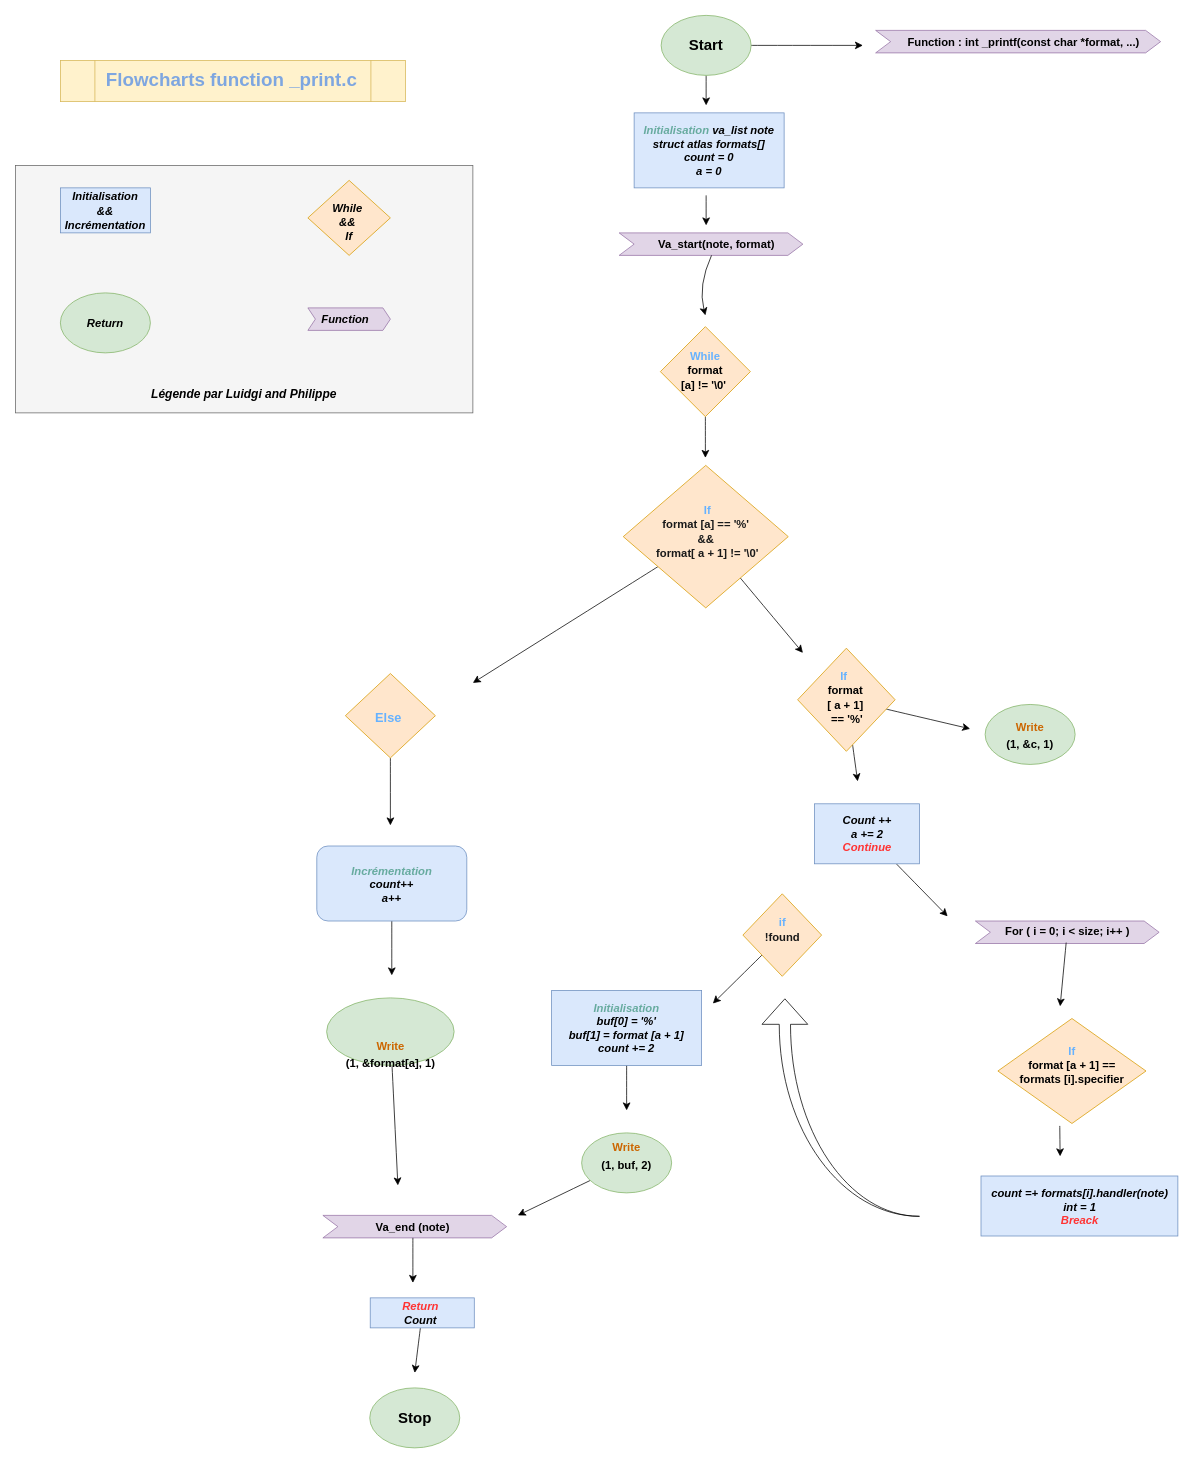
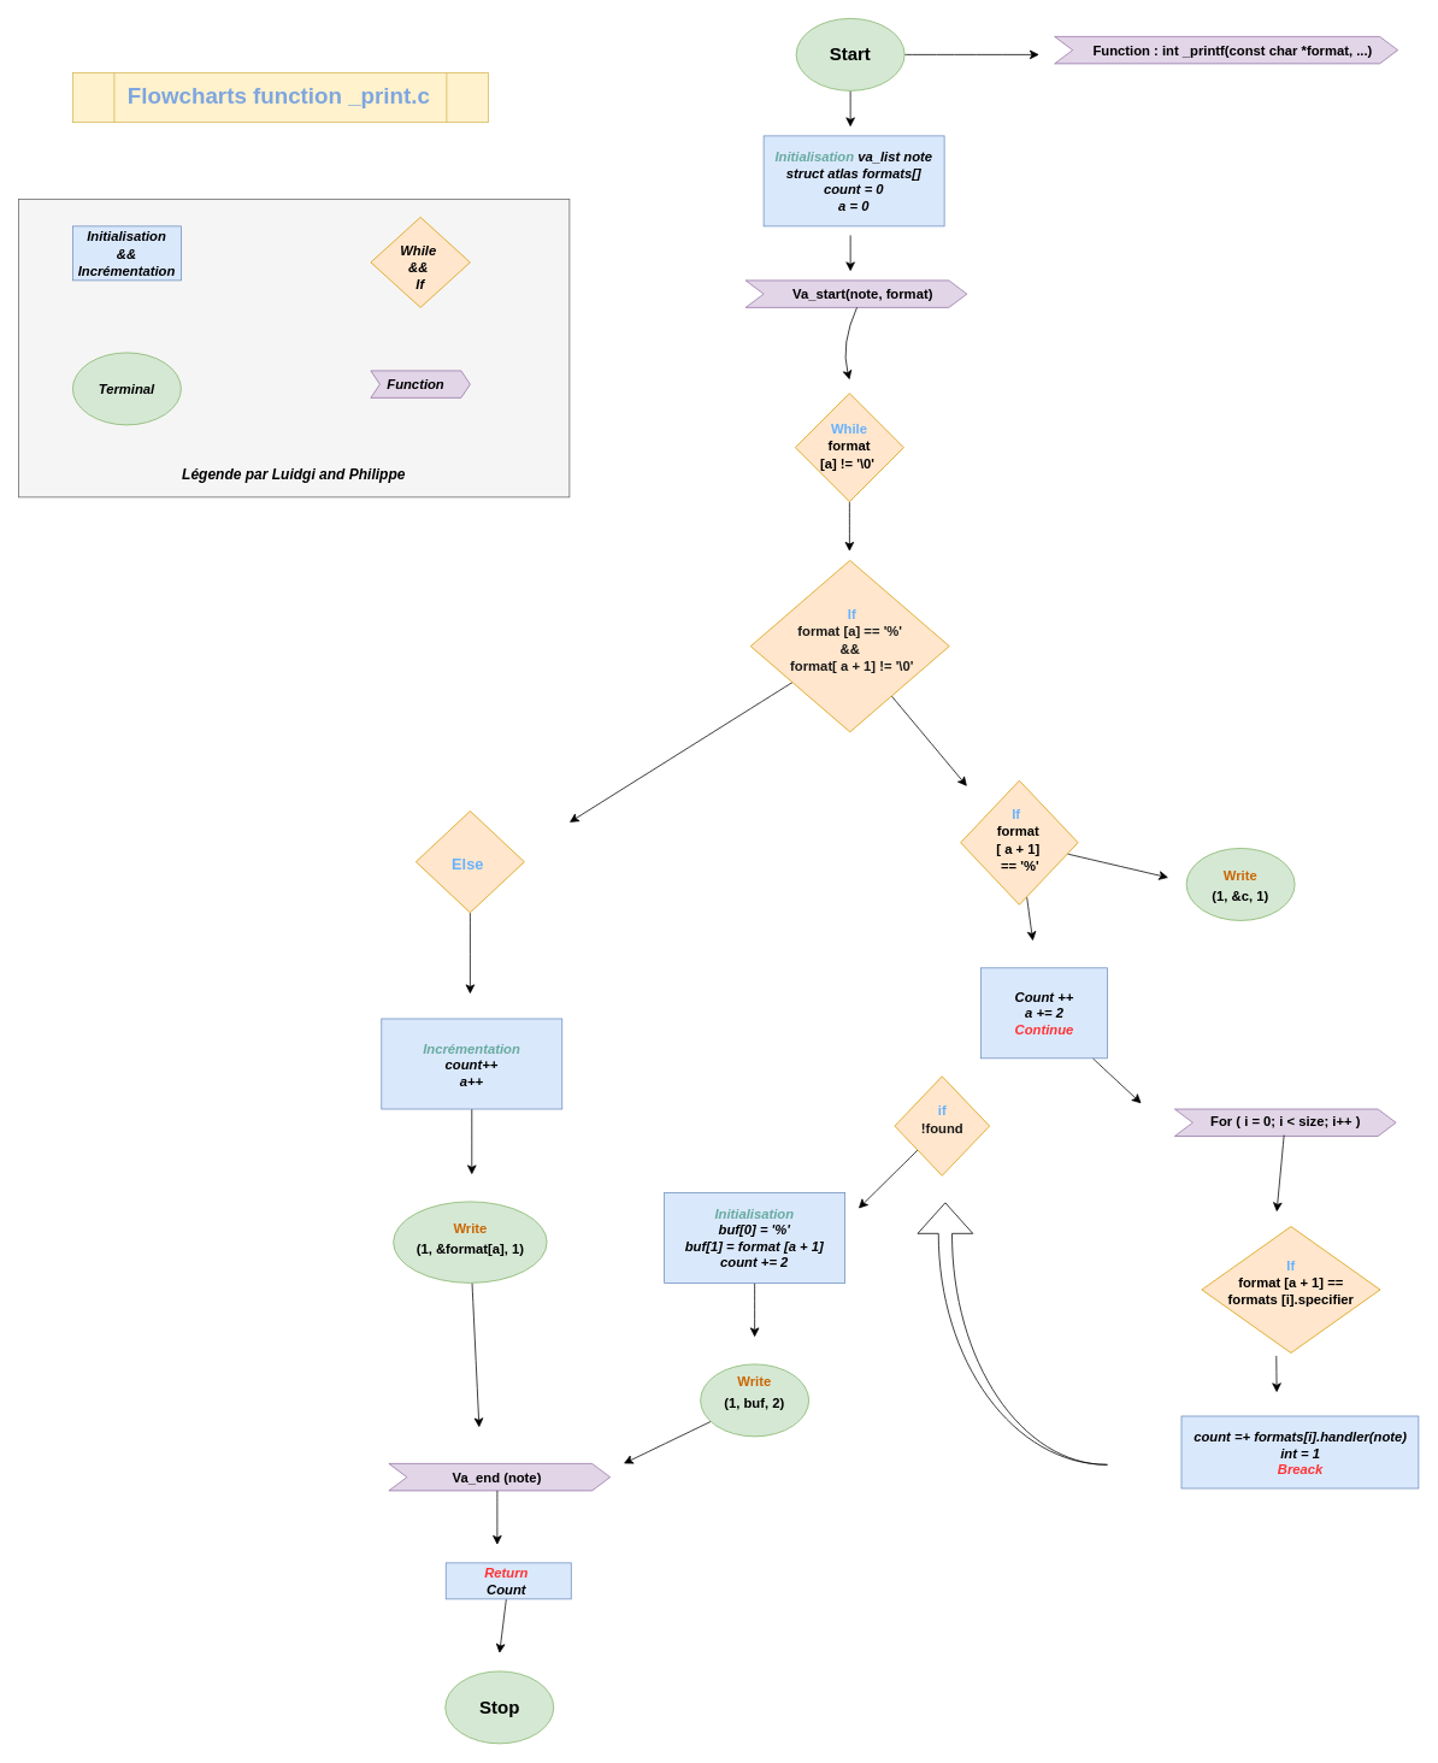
- <mxCell id="77" value="&lt;font style=&quot;font-size: 15px;&quot;&gt;&lt;b&gt;&lt;i&gt;Return&lt;/i&gt;&lt;/b&gt;&lt;/font&gt;" style="text;strokeColor=none;fillColor=none;html=1;align=center;verticalAlign=middle;whiteSpace=wrap;rounded=0;fontSize=16;" vertex="1" parent="1"><mxGeometry x="110" y="415" width="60" height="30" as="geometry" /></mxCell>
+ <mxCell id="77" value="&lt;font style=&quot;font-size: 15px;&quot;&gt;&lt;b&gt;&lt;i&gt;Terminal&lt;/i&gt;&lt;/b&gt;&lt;/font&gt;" style="text;strokeColor=none;fillColor=none;html=1;align=center;verticalAlign=middle;whiteSpace=wrap;rounded=0;fontSize=16;" vertex="1" parent="1"><mxGeometry x="110" y="415" width="60" height="30" as="geometry" /></mxCell>
- <mxCell id="29" value="&lt;span style=&quot;font-size: 15px;&quot;&gt;&lt;b&gt;&lt;i&gt;Count ++&lt;/i&gt;&lt;/b&gt;&lt;/span&gt;&lt;div&gt;&lt;span style=&quot;font-size: 15px;&quot;&gt;&lt;b&gt;&lt;i&gt;a += 2&lt;/i&gt;&lt;/b&gt;&lt;/span&gt;&lt;/div&gt;&lt;div&gt;&lt;span style=&quot;font-size: 15px;&quot;&gt;&lt;b&gt;&lt;i&gt;&lt;font style=&quot;color: rgb(255, 51, 51);&quot;&gt;Continue&lt;/font&gt;&lt;/i&gt;&lt;/b&gt;&lt;/span&gt;&lt;/div&gt;" style="rounded=0;whiteSpace=wrap;html=1;fillColor=#dae8fc;strokeColor=#6c8ebf;" vertex="1" parent="1"><mxGeometry x="1085.5" y="1071.25" width="140" height="80" as="geometry" /></mxCell>
+ <mxCell id="29" value="&lt;span style=&quot;font-size: 15px;&quot;&gt;&lt;b&gt;&lt;i&gt;Count ++&lt;/i&gt;&lt;/b&gt;&lt;/span&gt;&lt;div&gt;&lt;span style=&quot;font-size: 15px;&quot;&gt;&lt;b&gt;&lt;i&gt;a += 2&lt;/i&gt;&lt;/b&gt;&lt;/span&gt;&lt;/div&gt;&lt;div&gt;&lt;span style=&quot;font-size: 15px;&quot;&gt;&lt;b&gt;&lt;i&gt;&lt;font style=&quot;color: rgb(255, 51, 51);&quot;&gt;Continue&lt;/font&gt;&lt;/i&gt;&lt;/b&gt;&lt;/span&gt;&lt;/div&gt;" style="rounded=0;whiteSpace=wrap;html=1;fillColor=#dae8fc;strokeColor=#6c8ebf;" vertex="1" parent="1"><mxGeometry x="1085.5" y="1071.25" width="140" height="100" as="geometry" /></mxCell>
- <mxCell id="62" value="&lt;span style=&quot;font-size: 15px;&quot;&gt;&lt;b&gt;&lt;i&gt;&lt;font style=&quot;color: rgb(103, 171, 159);&quot;&gt;Incrémentation&lt;/font&gt;&lt;/i&gt;&lt;/b&gt;&lt;/span&gt;&lt;div&gt;&lt;span style=&quot;font-size: 15px;&quot;&gt;&lt;b&gt;&lt;i&gt;count++&lt;/i&gt;&lt;/b&gt;&lt;/span&gt;&lt;/div&gt;&lt;div&gt;&lt;span style=&quot;font-size: 15px;&quot;&gt;&lt;b&gt;&lt;i&gt;a++&lt;/i&gt;&lt;/b&gt;&lt;/span&gt;&lt;/div&gt;" style="whiteSpace=wrap;html=1;fillColor=#dae8fc;strokeColor=#6c8ebf;rounded=1;" vertex="1" parent="1"><mxGeometry x="421.88" y="1127.5" width="200" height="100" as="geometry" /></mxCell>
+ <mxCell id="62" value="&lt;span style=&quot;font-size: 15px;&quot;&gt;&lt;b&gt;&lt;i&gt;&lt;font style=&quot;color: rgb(103, 171, 159);&quot;&gt;Incrémentation&lt;/font&gt;&lt;/i&gt;&lt;/b&gt;&lt;/span&gt;&lt;div&gt;&lt;span style=&quot;font-size: 15px;&quot;&gt;&lt;b&gt;&lt;i&gt;count++&lt;/i&gt;&lt;/b&gt;&lt;/span&gt;&lt;/div&gt;&lt;div&gt;&lt;span style=&quot;font-size: 15px;&quot;&gt;&lt;b&gt;&lt;i&gt;a++&lt;/i&gt;&lt;/b&gt;&lt;/span&gt;&lt;/div&gt;" style="rounded=0;whiteSpace=wrap;html=1;fillColor=#dae8fc;strokeColor=#6c8ebf;" vertex="1" parent="1"><mxGeometry x="421.88" y="1127.5" width="200" height="100" as="geometry" /></mxCell>
- <mxCell id="66" value="&lt;font style=&quot;font-size: 15px; color: rgb(204, 102, 0);&quot;&gt;&lt;b&gt;Write&lt;/b&gt;&lt;/font&gt;&lt;div&gt;&lt;font style=&quot;font-size: 15px;&quot;&gt;&lt;b&gt;(1, &amp;amp;format[a], 1)&lt;/b&gt;&lt;/font&gt;&lt;/div&gt;" style="text;strokeColor=none;fillColor=none;html=1;align=center;verticalAlign=middle;whiteSpace=wrap;rounded=0;fontSize=19;" vertex="1" parent="1"><mxGeometry x="452.5" y="1395" width="135" height="20" as="geometry" /></mxCell>
+ <mxCell id="66" value="&lt;font style=&quot;font-size: 15px; color: rgb(204, 102, 0);&quot;&gt;&lt;b&gt;Write&lt;/b&gt;&lt;/font&gt;&lt;div&gt;&lt;font style=&quot;font-size: 15px;&quot;&gt;&lt;b&gt;(1, &amp;amp;format[a], 1)&lt;/b&gt;&lt;/font&gt;&lt;/div&gt;" style="text;strokeColor=none;fillColor=none;html=1;align=center;verticalAlign=middle;whiteSpace=wrap;rounded=0;fontSize=19;" vertex="1" parent="1"><mxGeometry x="452.5" y="1360" width="135" height="20" as="geometry" /></mxCell>
